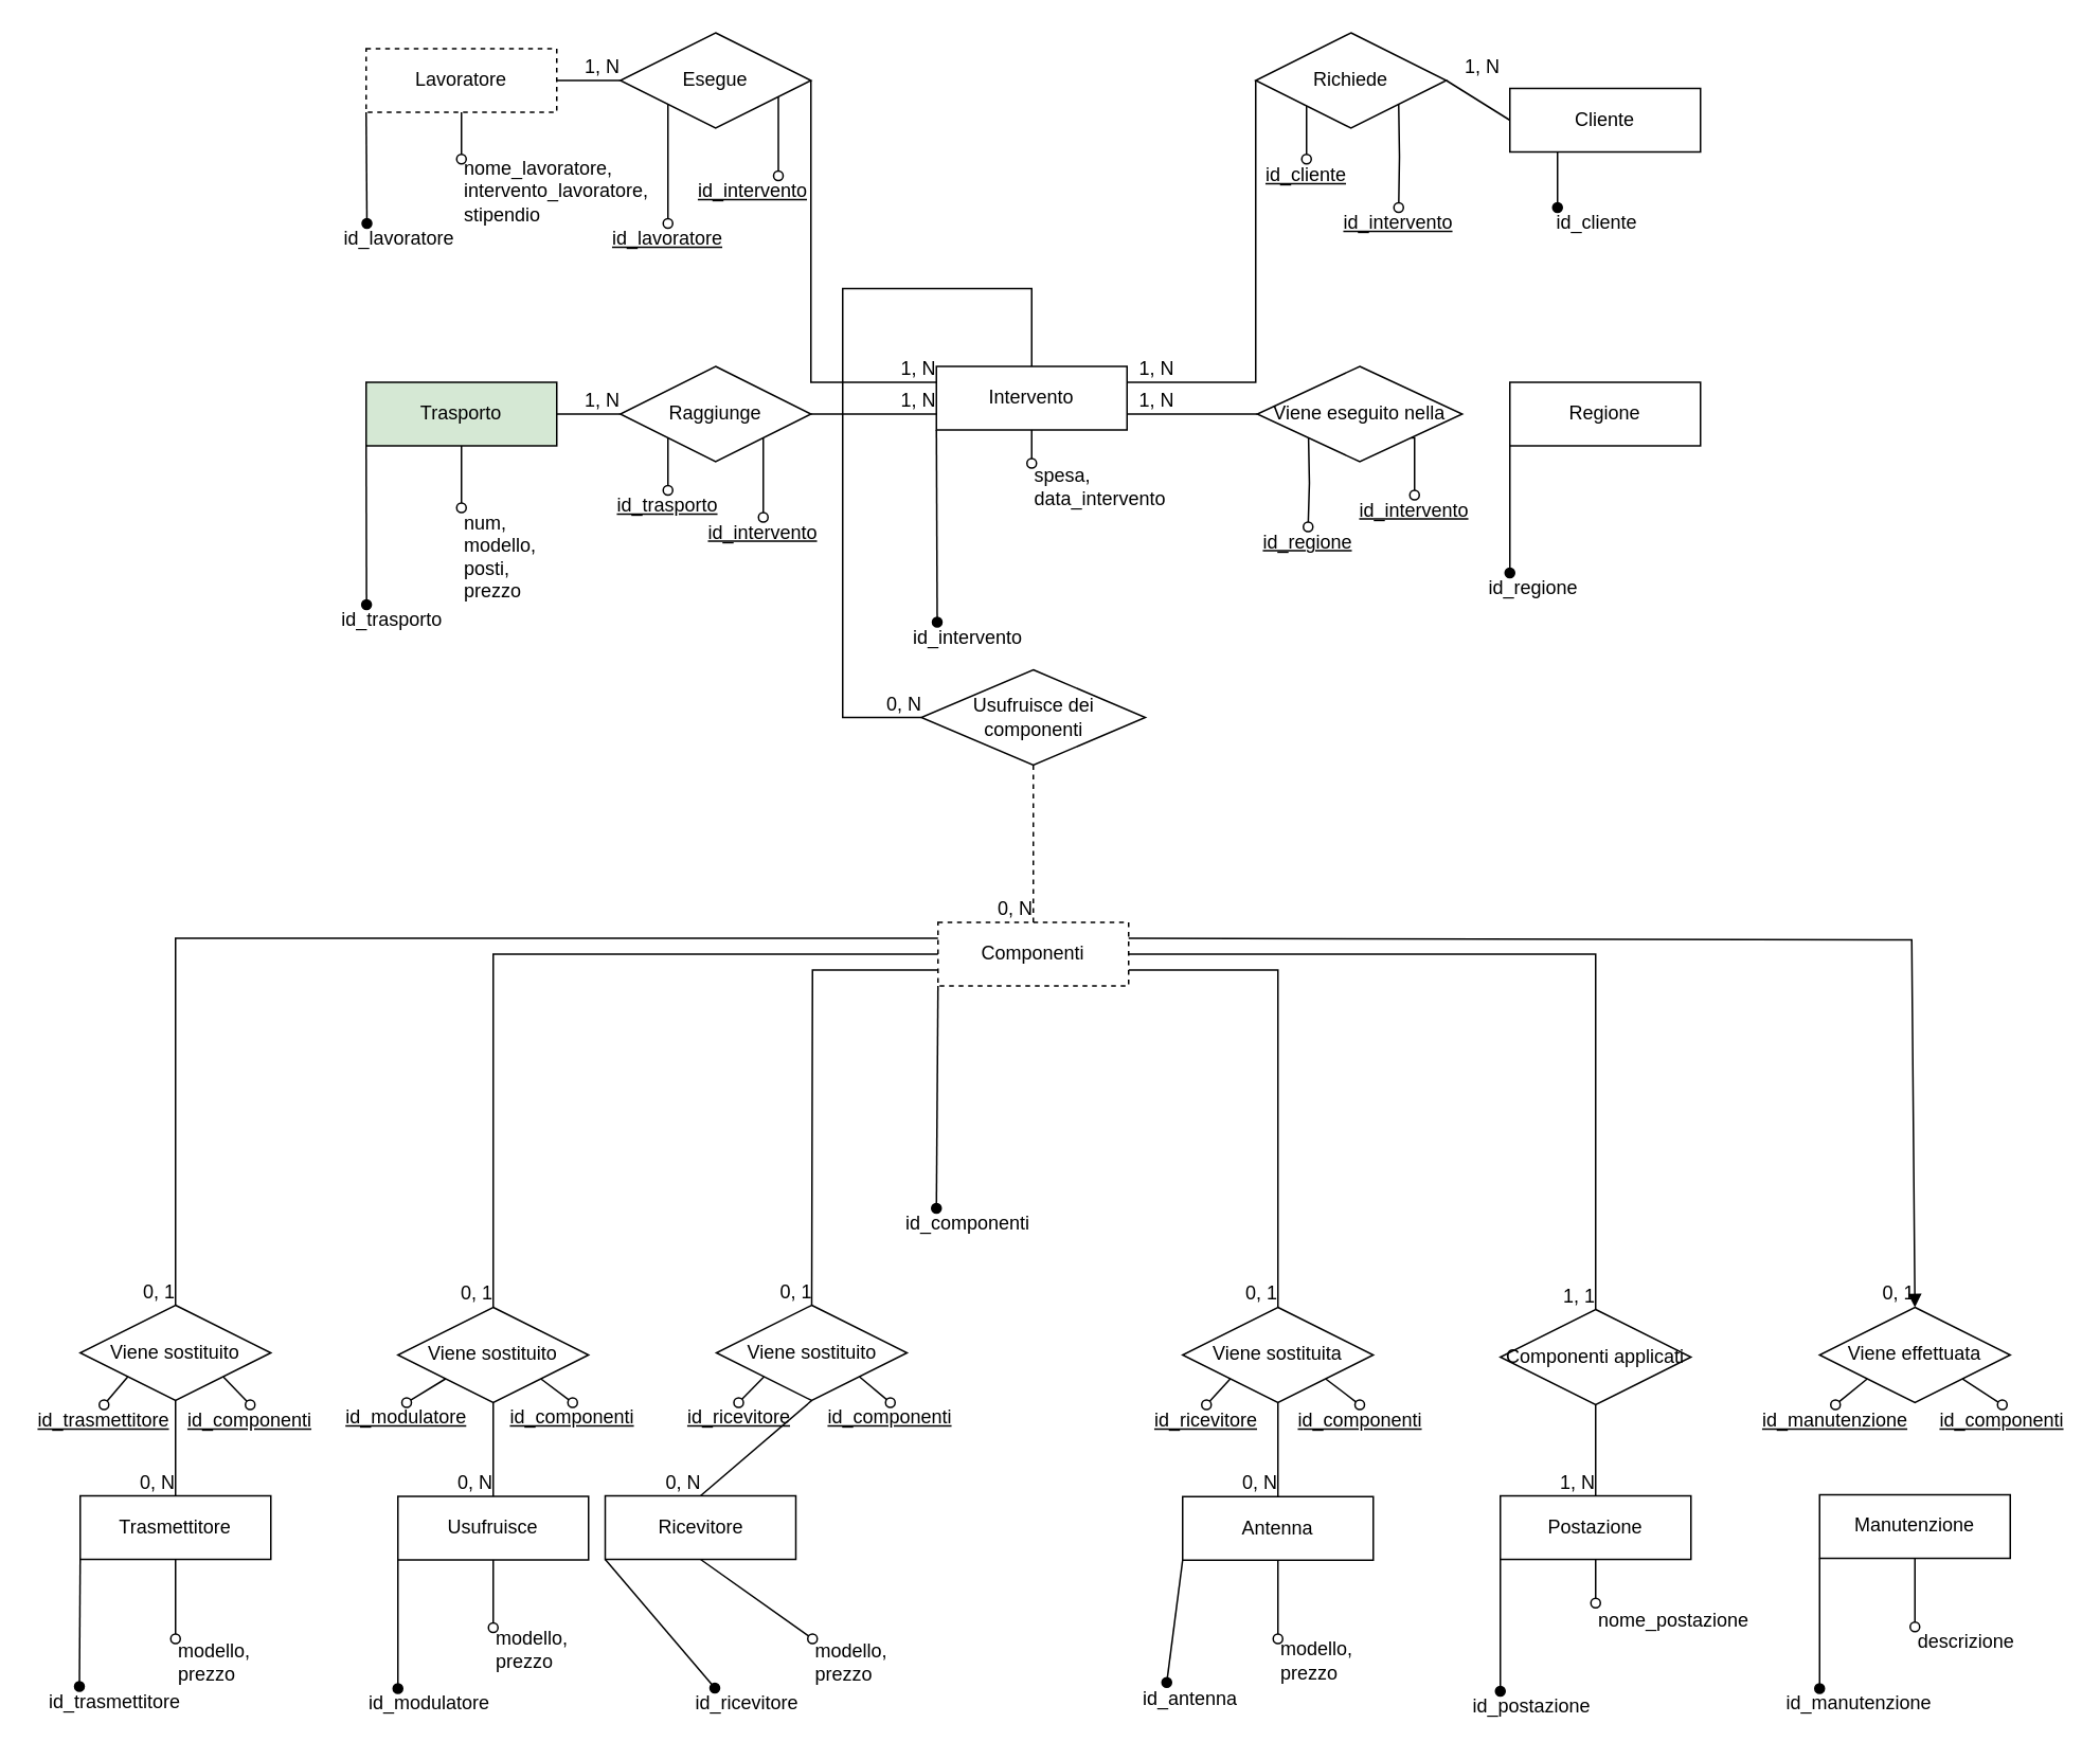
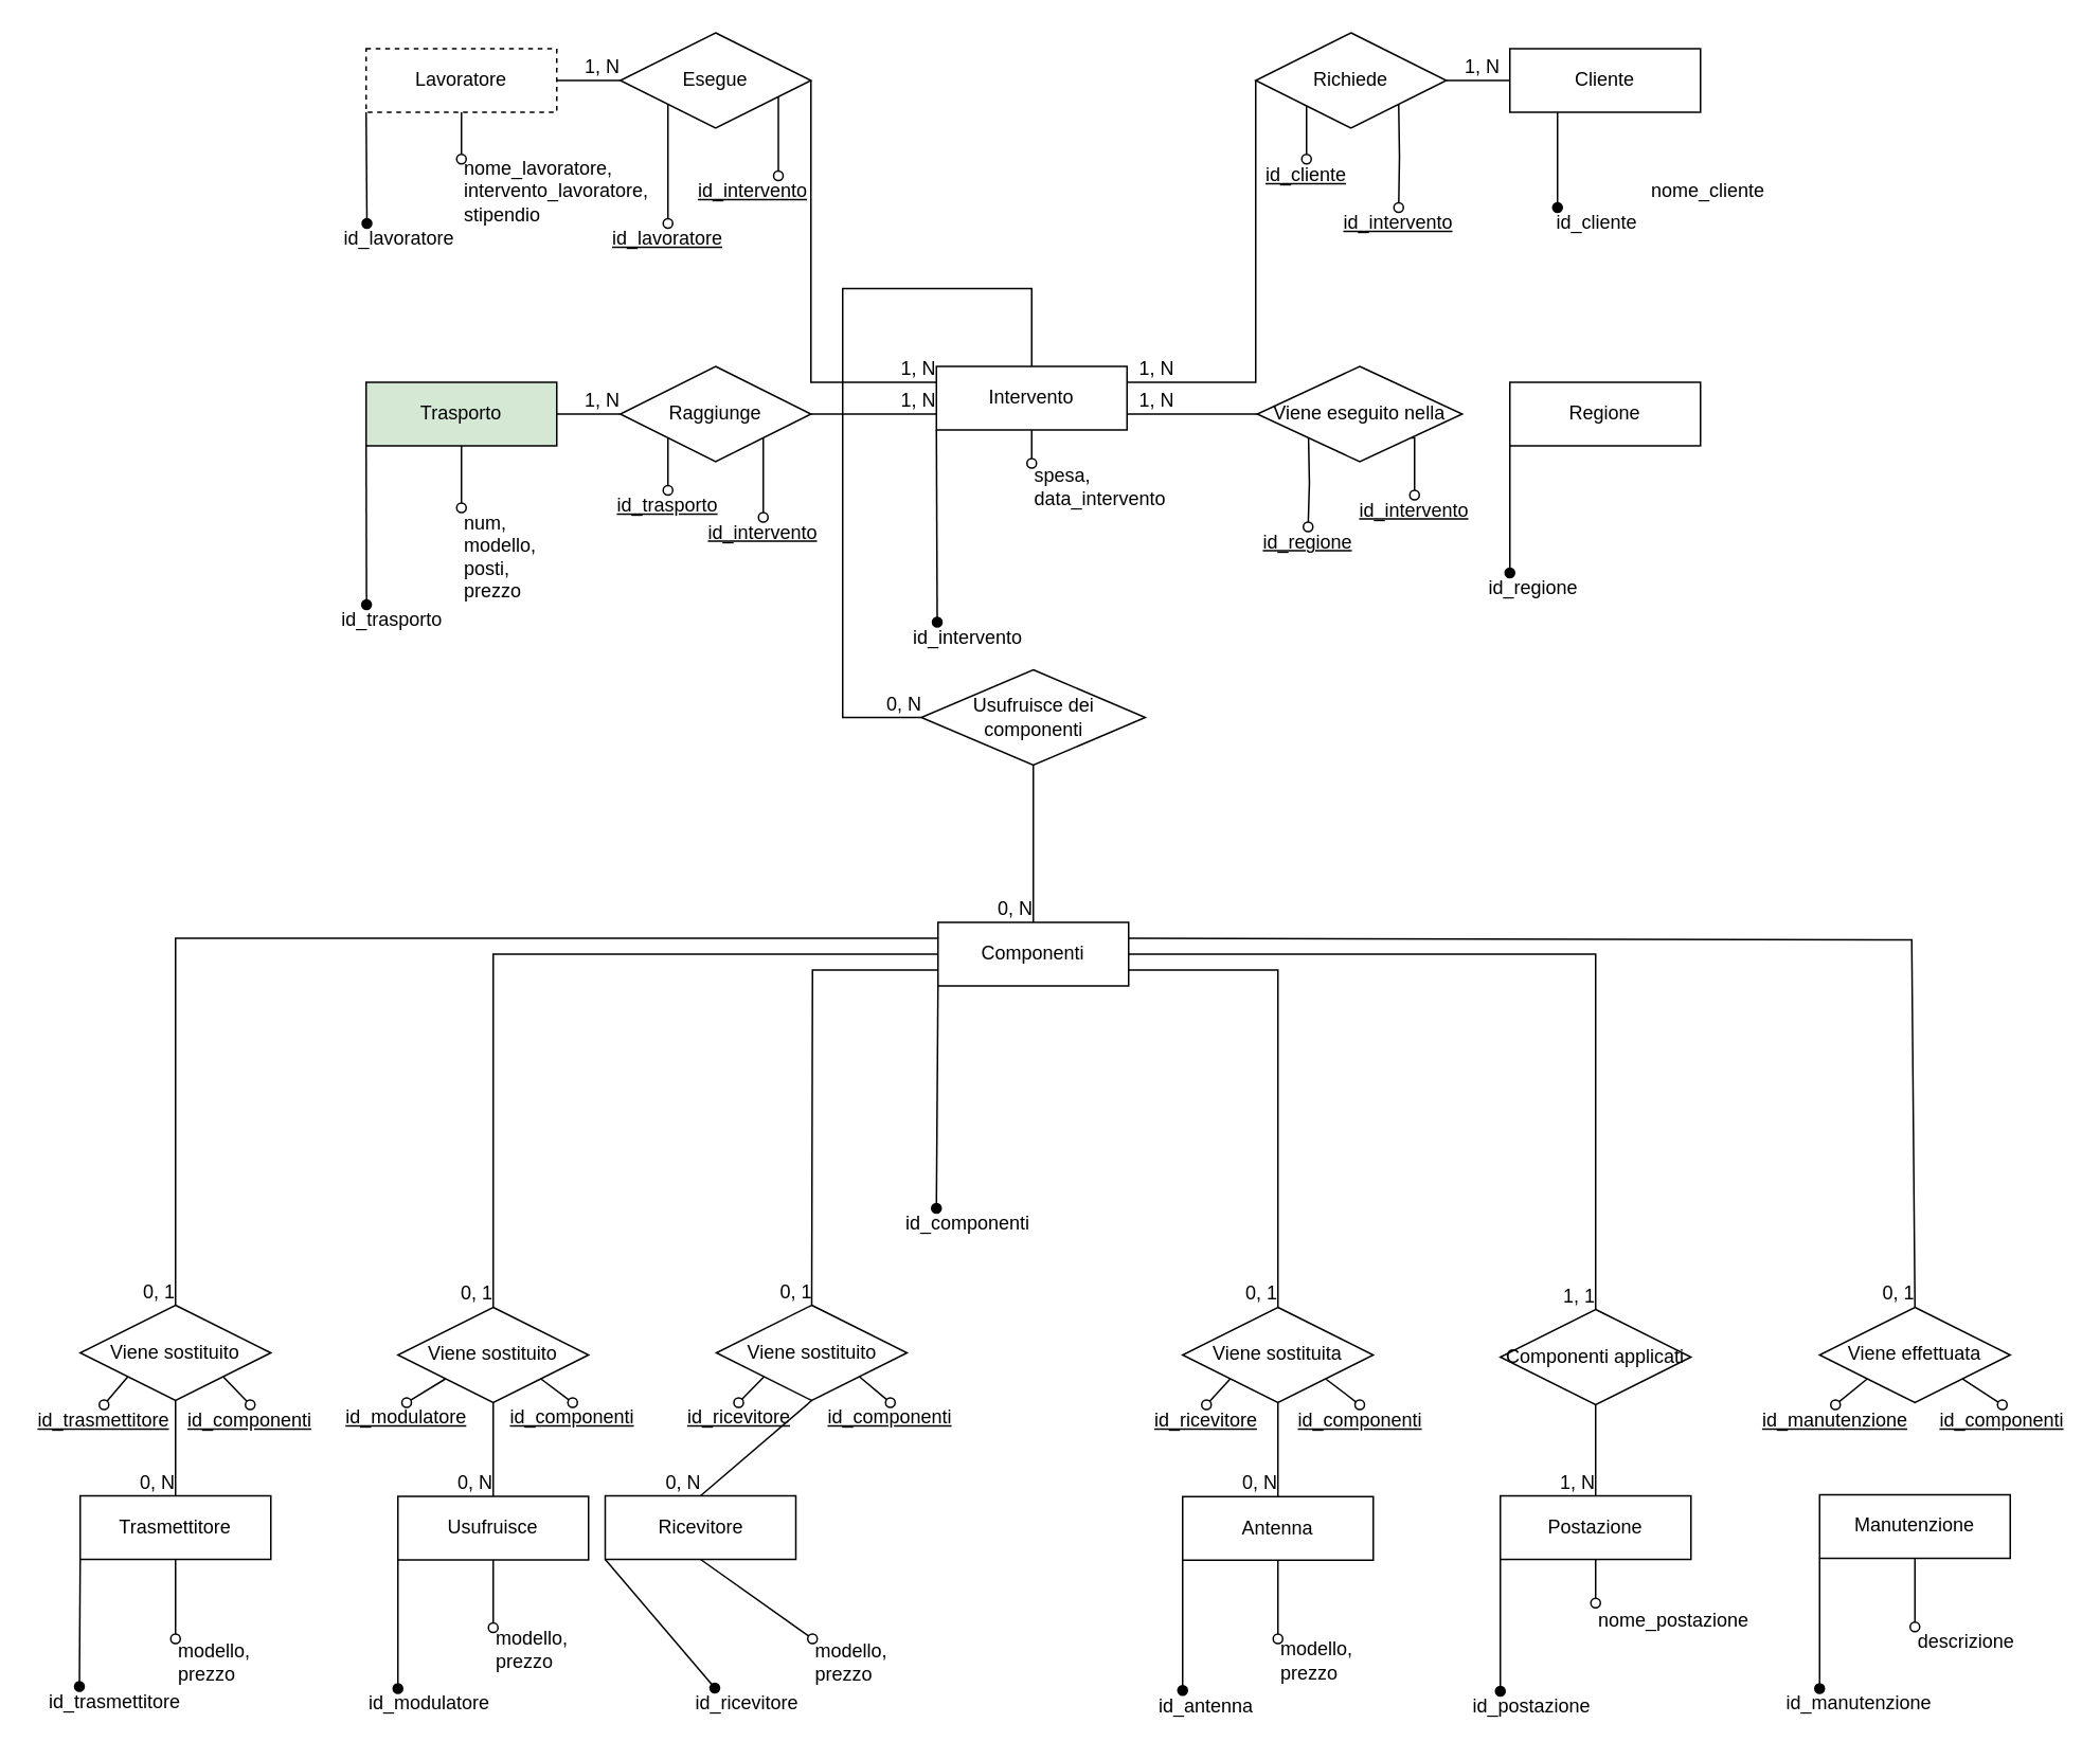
- <mxCell id="19" value="Cliente" style="rounded=0;whiteSpace=wrap;html=1;" parent="1" vertex="1"><mxGeometry x="950" y="55" width="120" height="40" as="geometry" /></mxCell>
+ <mxCell id="19" value="Cliente" style="rounded=0;whiteSpace=wrap;html=1;" parent="1" vertex="1"><mxGeometry x="950" y="30" width="120" height="40" as="geometry" /></mxCell>
+ <mxCell id="9" value="nome_cliente" style="text;html=1;strokeColor=none;fillColor=none;align=center;verticalAlign=middle;whiteSpace=wrap;rounded=0;" parent="1" vertex="1"><mxGeometry x="1040" y="110" width="70" height="20" as="geometry" /></mxCell>
- <mxCell id="74" value="" style="endArrow=none;html=1;rounded=0;exitX=0.5;exitY=1;exitDx=0;exitDy=0;entryX=0.5;entryY=0;entryDx=0;entryDy=0;dashed=1;" parent="1" source="73" target="41" edge="1"><mxGeometry relative="1" as="geometry"><mxPoint x="780" y="471" as="sourcePoint" /><mxPoint x="940" y="471" as="targetPoint" /><Array as="points"><mxPoint x="650" y="511" /><mxPoint x="650" y="541" /></Array></mxGeometry></mxCell>
+ <mxCell id="74" value="" style="endArrow=none;html=1;rounded=0;exitX=0.5;exitY=1;exitDx=0;exitDy=0;entryX=0.5;entryY=0;entryDx=0;entryDy=0;" parent="1" source="73" target="41" edge="1"><mxGeometry relative="1" as="geometry"><mxPoint x="780" y="471" as="sourcePoint" /><mxPoint x="940" y="471" as="targetPoint" /><Array as="points"><mxPoint x="650" y="511" /><mxPoint x="650" y="541" /></Array></mxGeometry></mxCell>
- <mxCell id="41" value="Componenti" style="rounded=0;whiteSpace=wrap;html=1;dashed=1;" parent="1" vertex="1"><mxGeometry x="590" y="580" width="120" height="40" as="geometry" /></mxCell>
+ <mxCell id="41" value="Componenti" style="rounded=0;whiteSpace=wrap;html=1;" parent="1" vertex="1"><mxGeometry x="590" y="580" width="120" height="40" as="geometry" /></mxCell>
- <mxCell id="108" value="" style="endArrow=block;html=1;rounded=0;entryX=0.5;entryY=0;entryDx=0;entryDy=0;exitX=1;exitY=0.25;exitDx=0;exitDy=0;" parent="1" source="41" target="93" edge="1"><mxGeometry relative="1" as="geometry"><mxPoint x="1109" y="591" as="sourcePoint" /><mxPoint x="1203" y="803.34" as="targetPoint" /><Array as="points"><mxPoint x="1203" y="591" /></Array></mxGeometry></mxCell>
+ <mxCell id="108" value="" style="endArrow=none;html=1;rounded=0;entryX=0.5;entryY=0;entryDx=0;entryDy=0;exitX=1;exitY=0.25;exitDx=0;exitDy=0;" parent="1" source="41" target="93" edge="1"><mxGeometry relative="1" as="geometry"><mxPoint x="1109" y="591" as="sourcePoint" /><mxPoint x="1203" y="803.34" as="targetPoint" /><Array as="points"><mxPoint x="1203" y="591" /></Array></mxGeometry></mxCell>
- <mxCell id="21" value="id_antenna" style="text;html=1;strokeColor=none;fillColor=none;align=center;verticalAlign=middle;whiteSpace=wrap;rounded=0;" parent="1" vertex="1"><mxGeometry x="719" y="1058.51" width="60" height="20" as="geometry" /></mxCell>
+ <mxCell id="21" value="id_antenna" style="text;html=1;strokeColor=none;fillColor=none;align=center;verticalAlign=middle;whiteSpace=wrap;rounded=0;" parent="1" vertex="1"><mxGeometry x="729" y="1063.51" width="60" height="20" as="geometry" /></mxCell>
